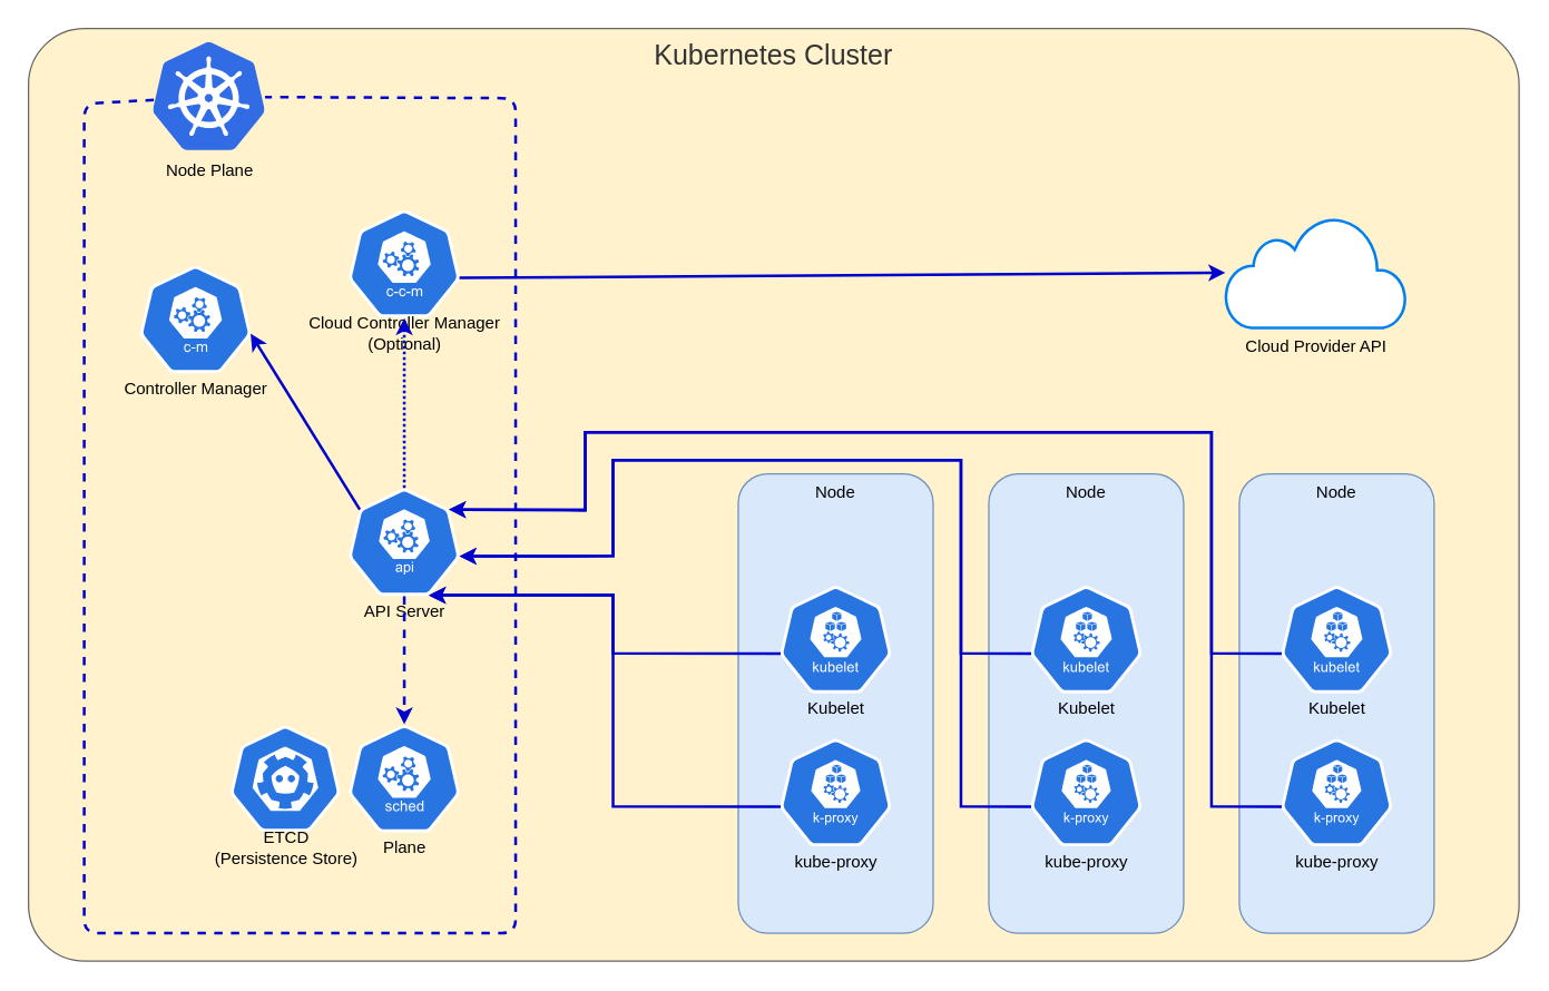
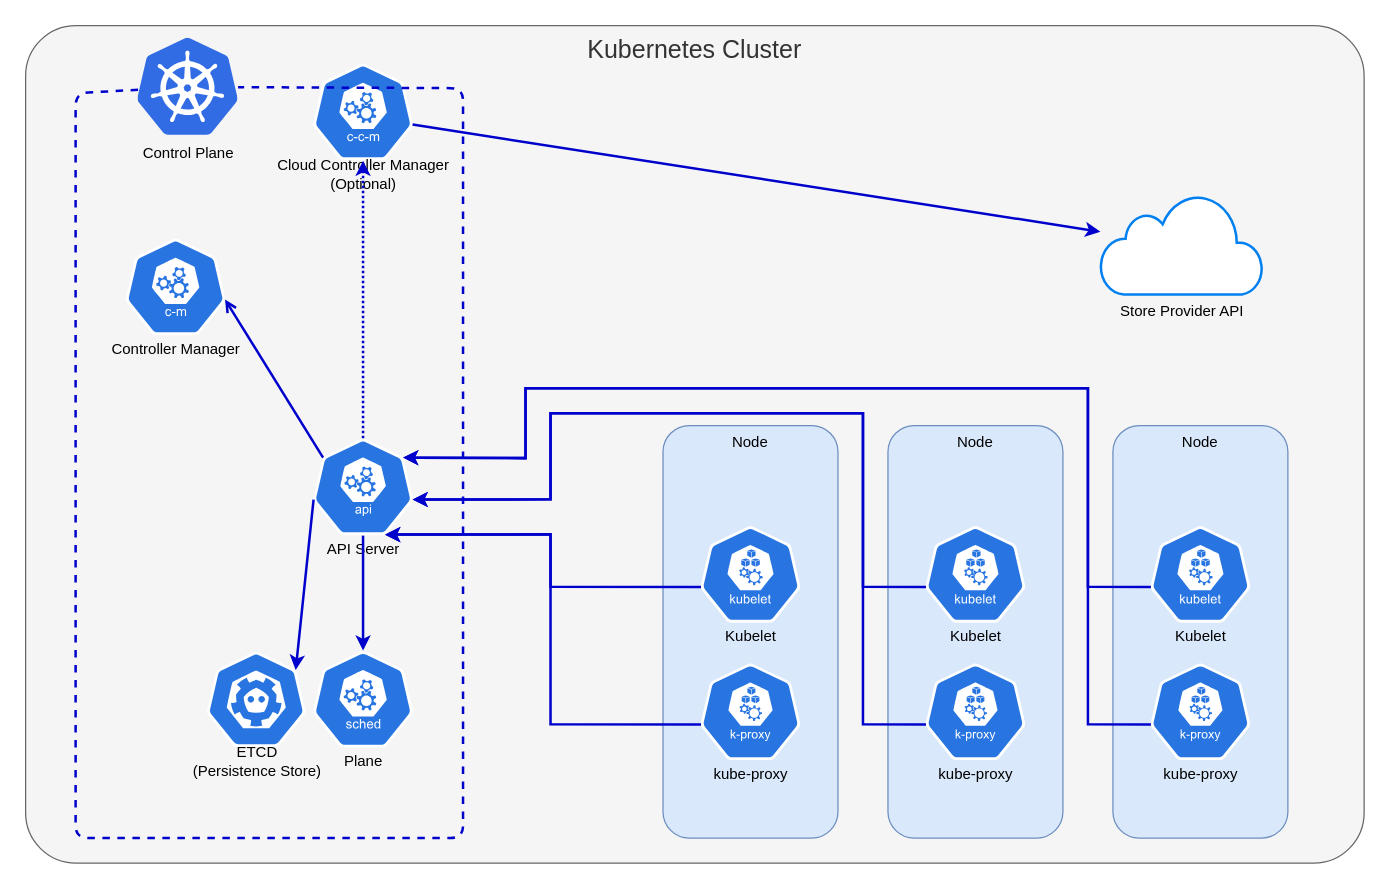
- <mxCell id="2" value="Kubernetes Cluster" style="rounded=1;whiteSpace=wrap;html=1;arcSize=6;fillColor=#fff2cc;fontColor=#333333;strokeColor=#666666;verticalAlign=top;fontSize=20;" parent="1" vertex="1"><mxGeometry x="20" y="20" width="1071" height="670" as="geometry" /></mxCell>
+ <mxCell id="2" value="Kubernetes Cluster" style="rounded=1;whiteSpace=wrap;html=1;arcSize=6;fillColor=#f5f5f5;fontColor=#333333;strokeColor=#666666;verticalAlign=top;fontSize=20;" parent="1" vertex="1"><mxGeometry x="20" y="20" width="1071" height="670" as="geometry" /></mxCell>
- <mxCell id="7" value="Node Plane" style="sketch=0;html=1;points=[];align=center;image;fontSize=12;image=img/lib/mscae/Kubernetes.svg;labelBackgroundColor=none;" parent="1" vertex="1"><mxGeometry x="110" y="30" width="80" height="78" as="geometry" /></mxCell>
+ <mxCell id="7" value="Control Plane" style="sketch=0;html=1;points=[];align=center;image;fontSize=12;image=img/lib/mscae/Kubernetes.svg;labelBackgroundColor=none;" parent="1" vertex="1"><mxGeometry x="110" y="30" width="80" height="78" as="geometry" /></mxCell>
- <mxCell id="4" value="Cloud Controller Manager&lt;br&gt;(Optional)" style="sketch=0;html=1;dashed=0;whitespace=wrap;fillColor=#2875E2;strokeColor=#ffffff;points=[[0.005,0.63,0],[0.1,0.2,0],[0.9,0.2,0],[0.5,0,0],[0.995,0.63,0],[0.72,0.99,0],[0.5,1,0],[0.28,0.99,0]];shape=mxgraph.kubernetes.icon;prIcon=c_c_m;spacingTop=100;" parent="1" vertex="1"><mxGeometry x="250" y="150" width="80" height="78" as="geometry" /></mxCell>
+ <mxCell id="4" value="Cloud Controller Manager&lt;br&gt;(Optional)" style="sketch=0;html=1;dashed=0;whitespace=wrap;fillColor=#2875E2;strokeColor=#ffffff;points=[[0.005,0.63,0],[0.1,0.2,0],[0.9,0.2,0],[0.5,0,0],[0.995,0.63,0],[0.72,0.99,0],[0.5,1,0],[0.28,0.99,0]];shape=mxgraph.kubernetes.icon;prIcon=c_c_m;spacingTop=100;" parent="1" vertex="1"><mxGeometry x="250" y="50" width="80" height="78" as="geometry" /></mxCell>
- <mxCell id="22" value="" style="endArrow=classic;html=1;rounded=0;strokeColor=#0000CC;strokeWidth=2;exitX=0.1;exitY=0.2;exitDx=0;exitDy=0;exitPerimeter=0;entryX=0.995;entryY=0.63;entryDx=0;entryDy=0;entryPerimeter=0;" parent="1" source="3" target="5" edge="1"><mxGeometry width="50" height="50" relative="1" as="geometry"><mxPoint x="300" y="360" as="sourcePoint" /><mxPoint x="300" y="238" as="targetPoint" /></mxGeometry></mxCell>
+ <mxCell id="22" value="" style="endArrow=open;html=1;rounded=0;strokeColor=#0000CC;strokeWidth=2;exitX=0.1;exitY=0.2;exitDx=0;exitDy=0;exitPerimeter=0;entryX=0.995;entryY=0.63;entryDx=0;entryDy=0;entryPerimeter=0;" parent="1" source="3" target="5" edge="1"><mxGeometry width="50" height="50" relative="1" as="geometry"><mxPoint x="300" y="360" as="sourcePoint" /><mxPoint x="300" y="238" as="targetPoint" /></mxGeometry></mxCell>
- <mxCell id="19" value="Cloud Provider API" style="html=1;verticalLabelPosition=bottom;align=center;labelBackgroundColor=none;verticalAlign=top;strokeWidth=2;strokeColor=#0080F0;shadow=0;dashed=0;shape=mxgraph.ios7.icons.cloud;" parent="1" vertex="1"><mxGeometry x="880" y="155" width="130" height="80" as="geometry" /></mxCell>
+ <mxCell id="19" value="Store Provider API" style="html=1;verticalLabelPosition=bottom;align=center;labelBackgroundColor=none;verticalAlign=top;strokeWidth=2;strokeColor=#0080F0;shadow=0;dashed=0;shape=mxgraph.ios7.icons.cloud;" parent="1" vertex="1"><mxGeometry x="880" y="155" width="130" height="80" as="geometry" /></mxCell>
+ <mxCell id="23" value="" style="endArrow=classic;html=1;rounded=0;strokeColor=#0000CC;strokeWidth=2;entryX=0.9;entryY=0.2;entryDx=0;entryDy=0;entryPerimeter=0;exitX=0.005;exitY=0.63;exitDx=0;exitDy=0;exitPerimeter=0;" parent="1" source="3" target="9" edge="1"><mxGeometry width="50" height="50" relative="1" as="geometry"><mxPoint x="250" y="400" as="sourcePoint" /><mxPoint x="189.6" y="209.14" as="targetPoint" /></mxGeometry></mxCell>
- <mxCell id="24" value="" style="endArrow=classic;html=1;rounded=0;strokeColor=#0000CC;strokeWidth=2;entryX=0.5;entryY=0;entryDx=0;entryDy=0;entryPerimeter=0;exitX=0.5;exitY=1;exitDx=0;exitDy=0;exitPerimeter=0;dashed=1;" parent="1" source="3" target="8" edge="1"><mxGeometry width="50" height="50" relative="1" as="geometry"><mxPoint x="260.4" y="409.14" as="sourcePoint" /><mxPoint x="181.1" y="545.6" as="targetPoint" /></mxGeometry></mxCell>
+ <mxCell id="24" value="" style="endArrow=classic;html=1;rounded=0;strokeColor=#0000CC;strokeWidth=2;entryX=0.5;entryY=0;entryDx=0;entryDy=0;entryPerimeter=0;exitX=0.5;exitY=1;exitDx=0;exitDy=0;exitPerimeter=0;" parent="1" source="3" target="8" edge="1"><mxGeometry width="50" height="50" relative="1" as="geometry"><mxPoint x="260.4" y="409.14" as="sourcePoint" /><mxPoint x="181.1" y="545.6" as="targetPoint" /></mxGeometry></mxCell>
